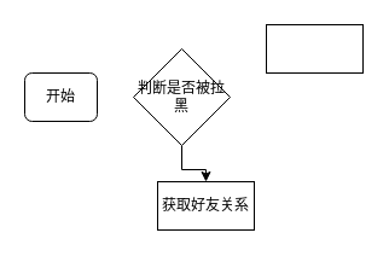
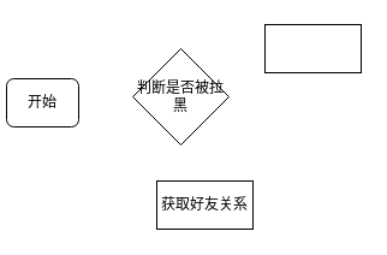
- <mxCell id="2" value="开始" style="rounded=1;whiteSpace=wrap;html=1;" vertex="1" parent="1"><mxGeometry x="20" y="60" width="60" height="40" as="geometry" /></mxCell>
+ <mxCell id="2" value="开始" style="rounded=1;whiteSpace=wrap;html=1;" vertex="1" parent="1"><mxGeometry x="5" y="65" width="60" height="40" as="geometry" /></mxCell>
- <mxCell id="4" style="edgeStyle=orthogonalEdgeStyle;rounded=0;orthogonalLoop=1;jettySize=auto;html=1;entryX=0.5;entryY=0;entryDx=0;entryDy=0;" edge="1" parent="1" source="5" target="6"><mxGeometry relative="1" as="geometry" /></mxCell>
